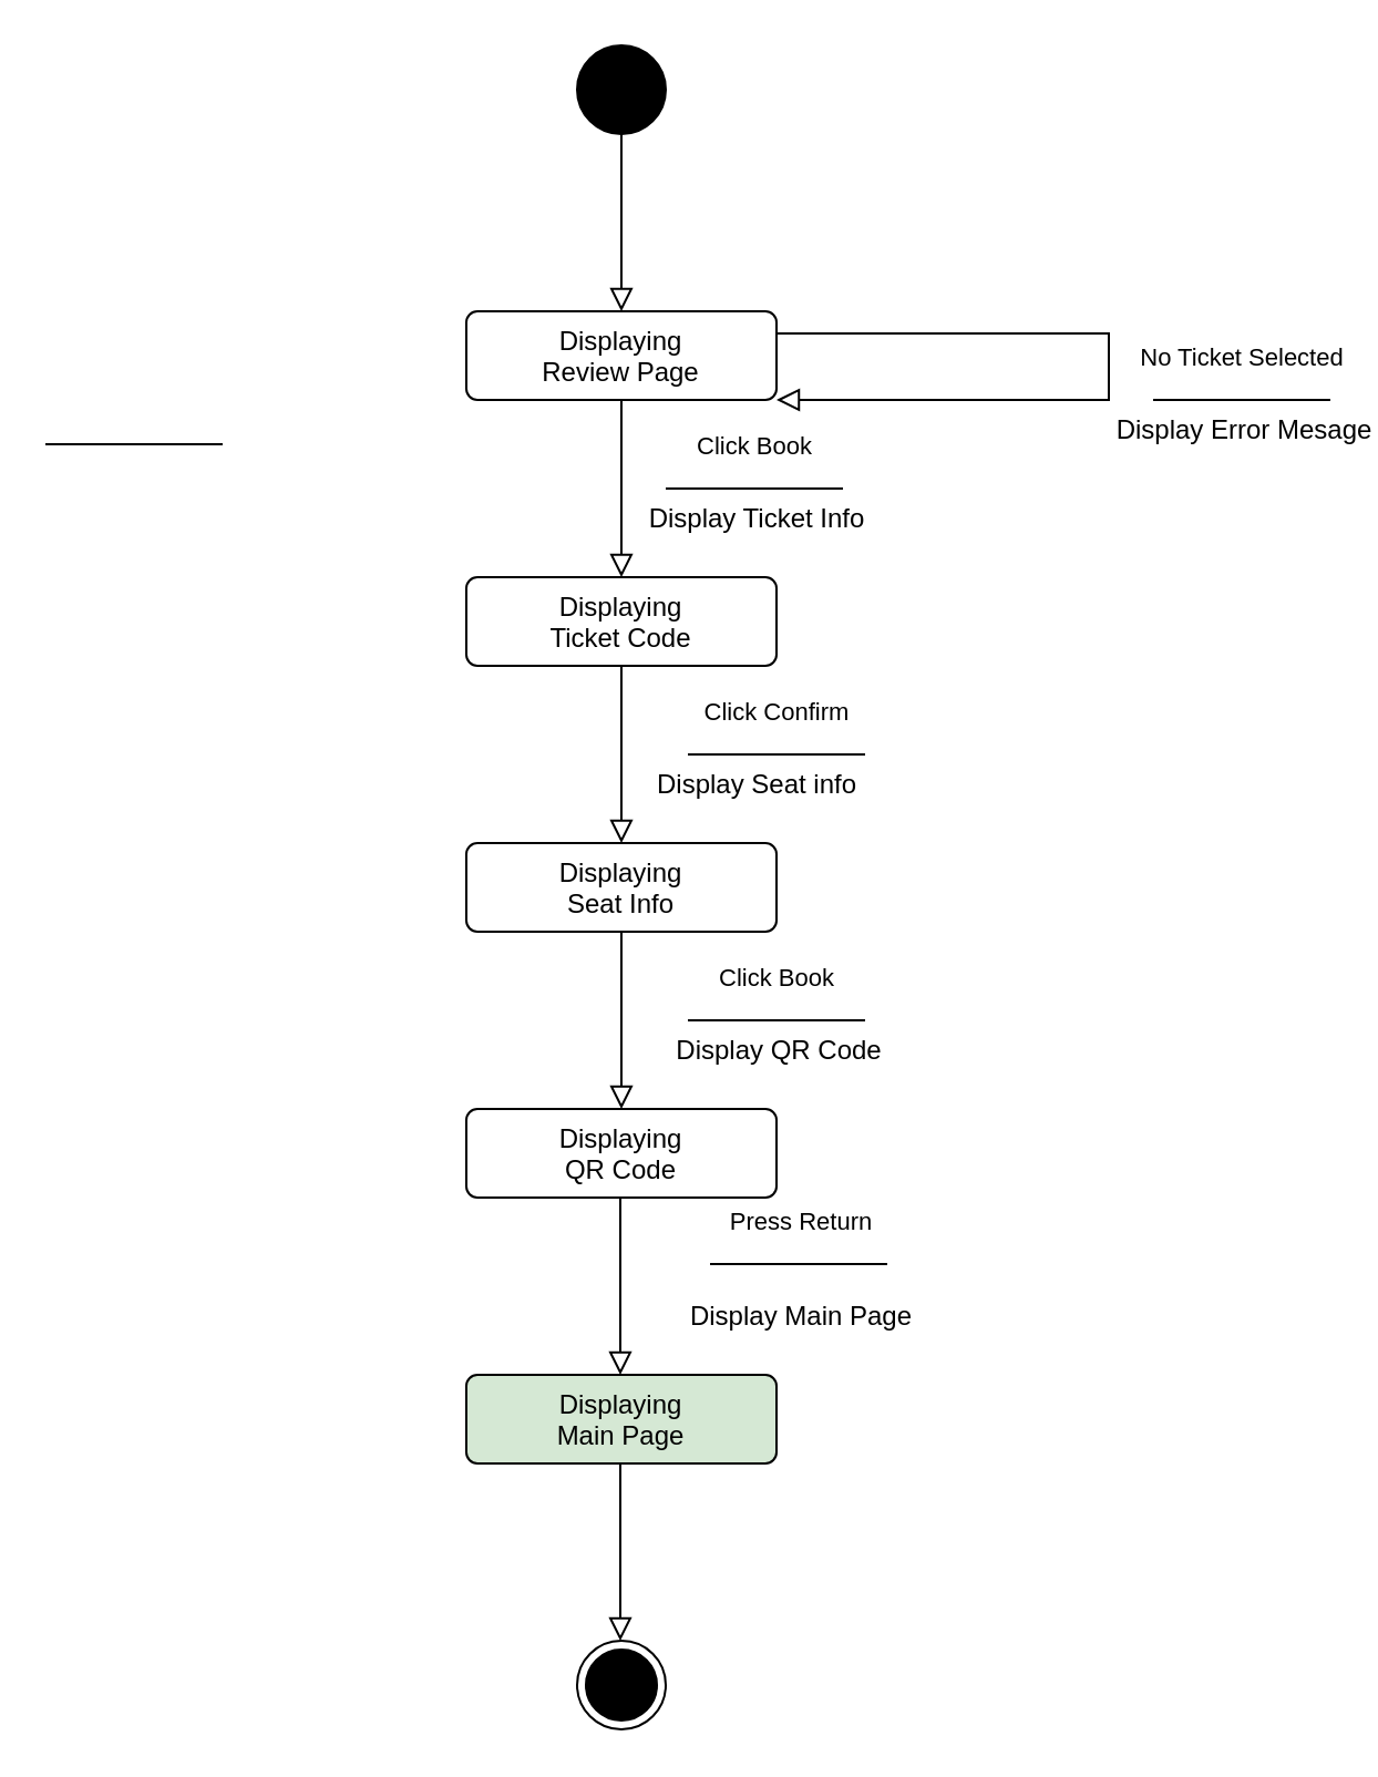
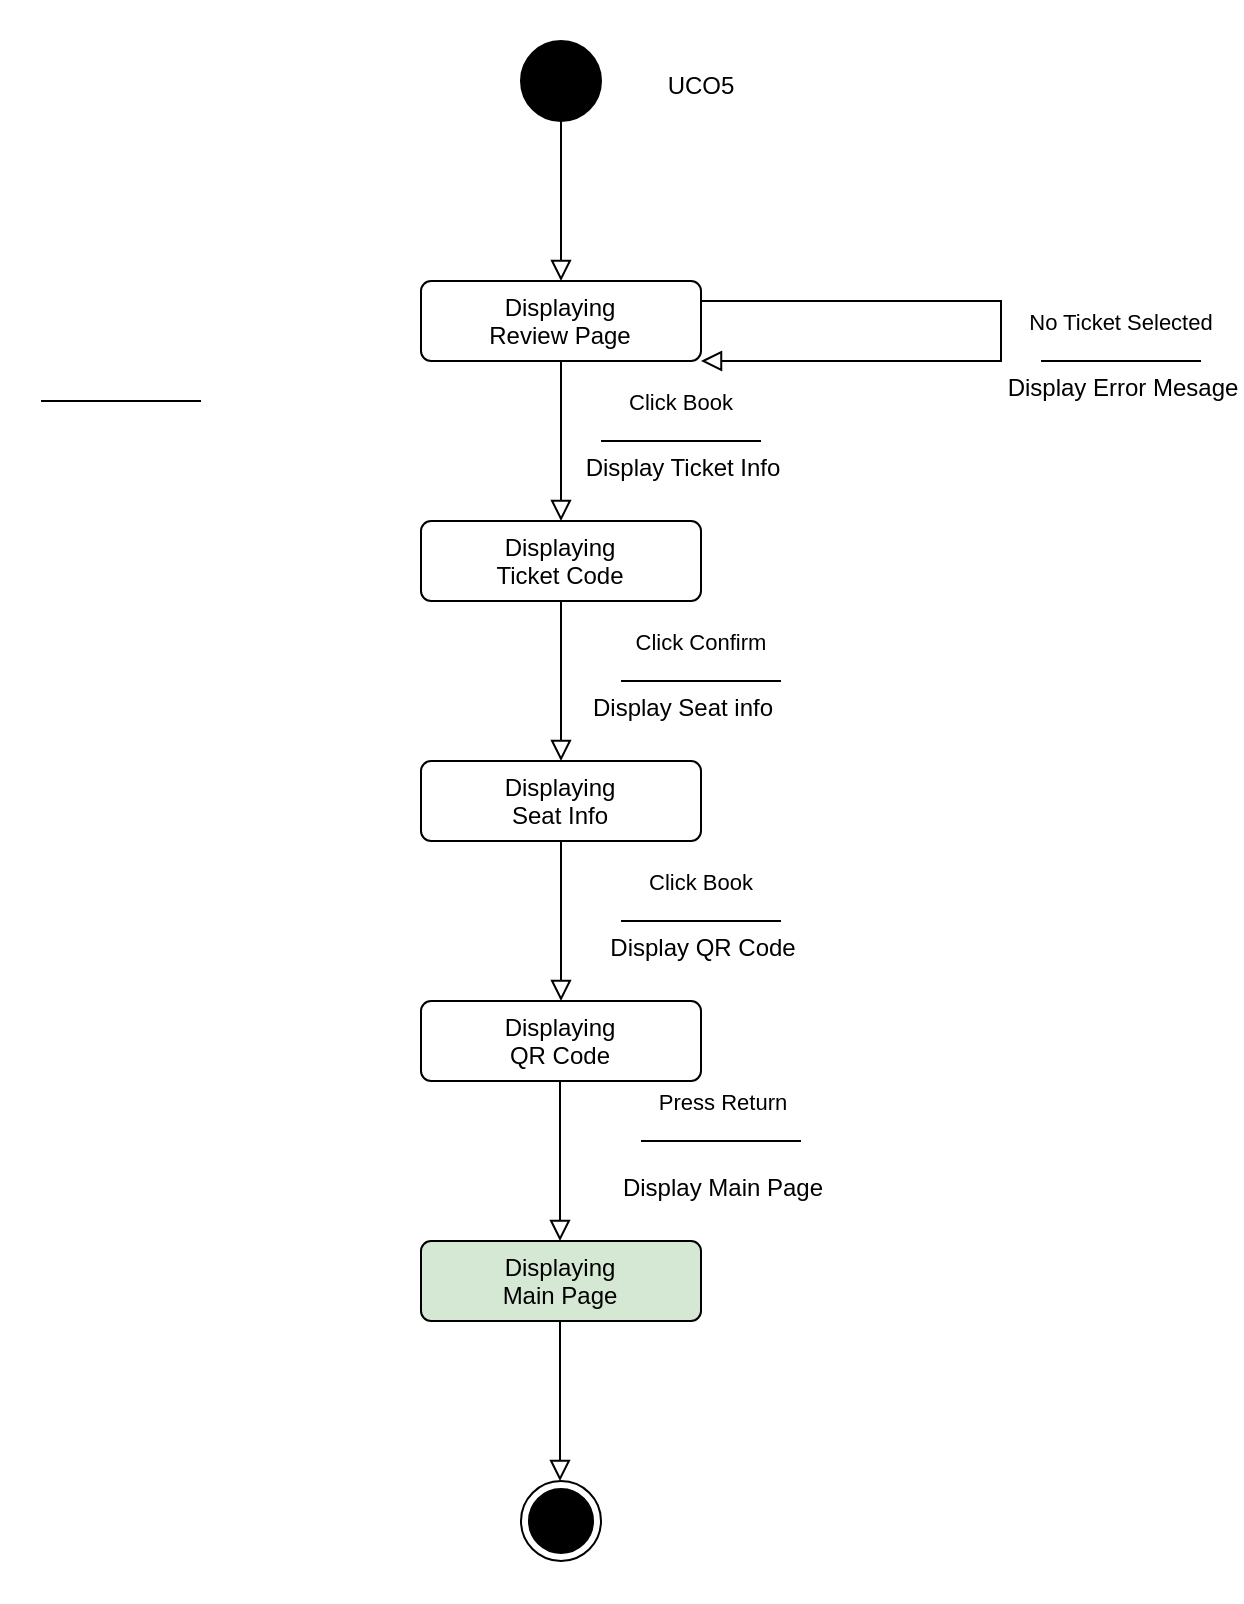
+ <mxCell id="4" value="UCO5" style="text;html=1;align=center;verticalAlign=middle;resizable=0;points=[];autosize=1;strokeColor=none;fillColor=none;" vertex="1" parent="1"><mxGeometry x="320" y="28" width="60" height="30" as="geometry" /></mxCell>
